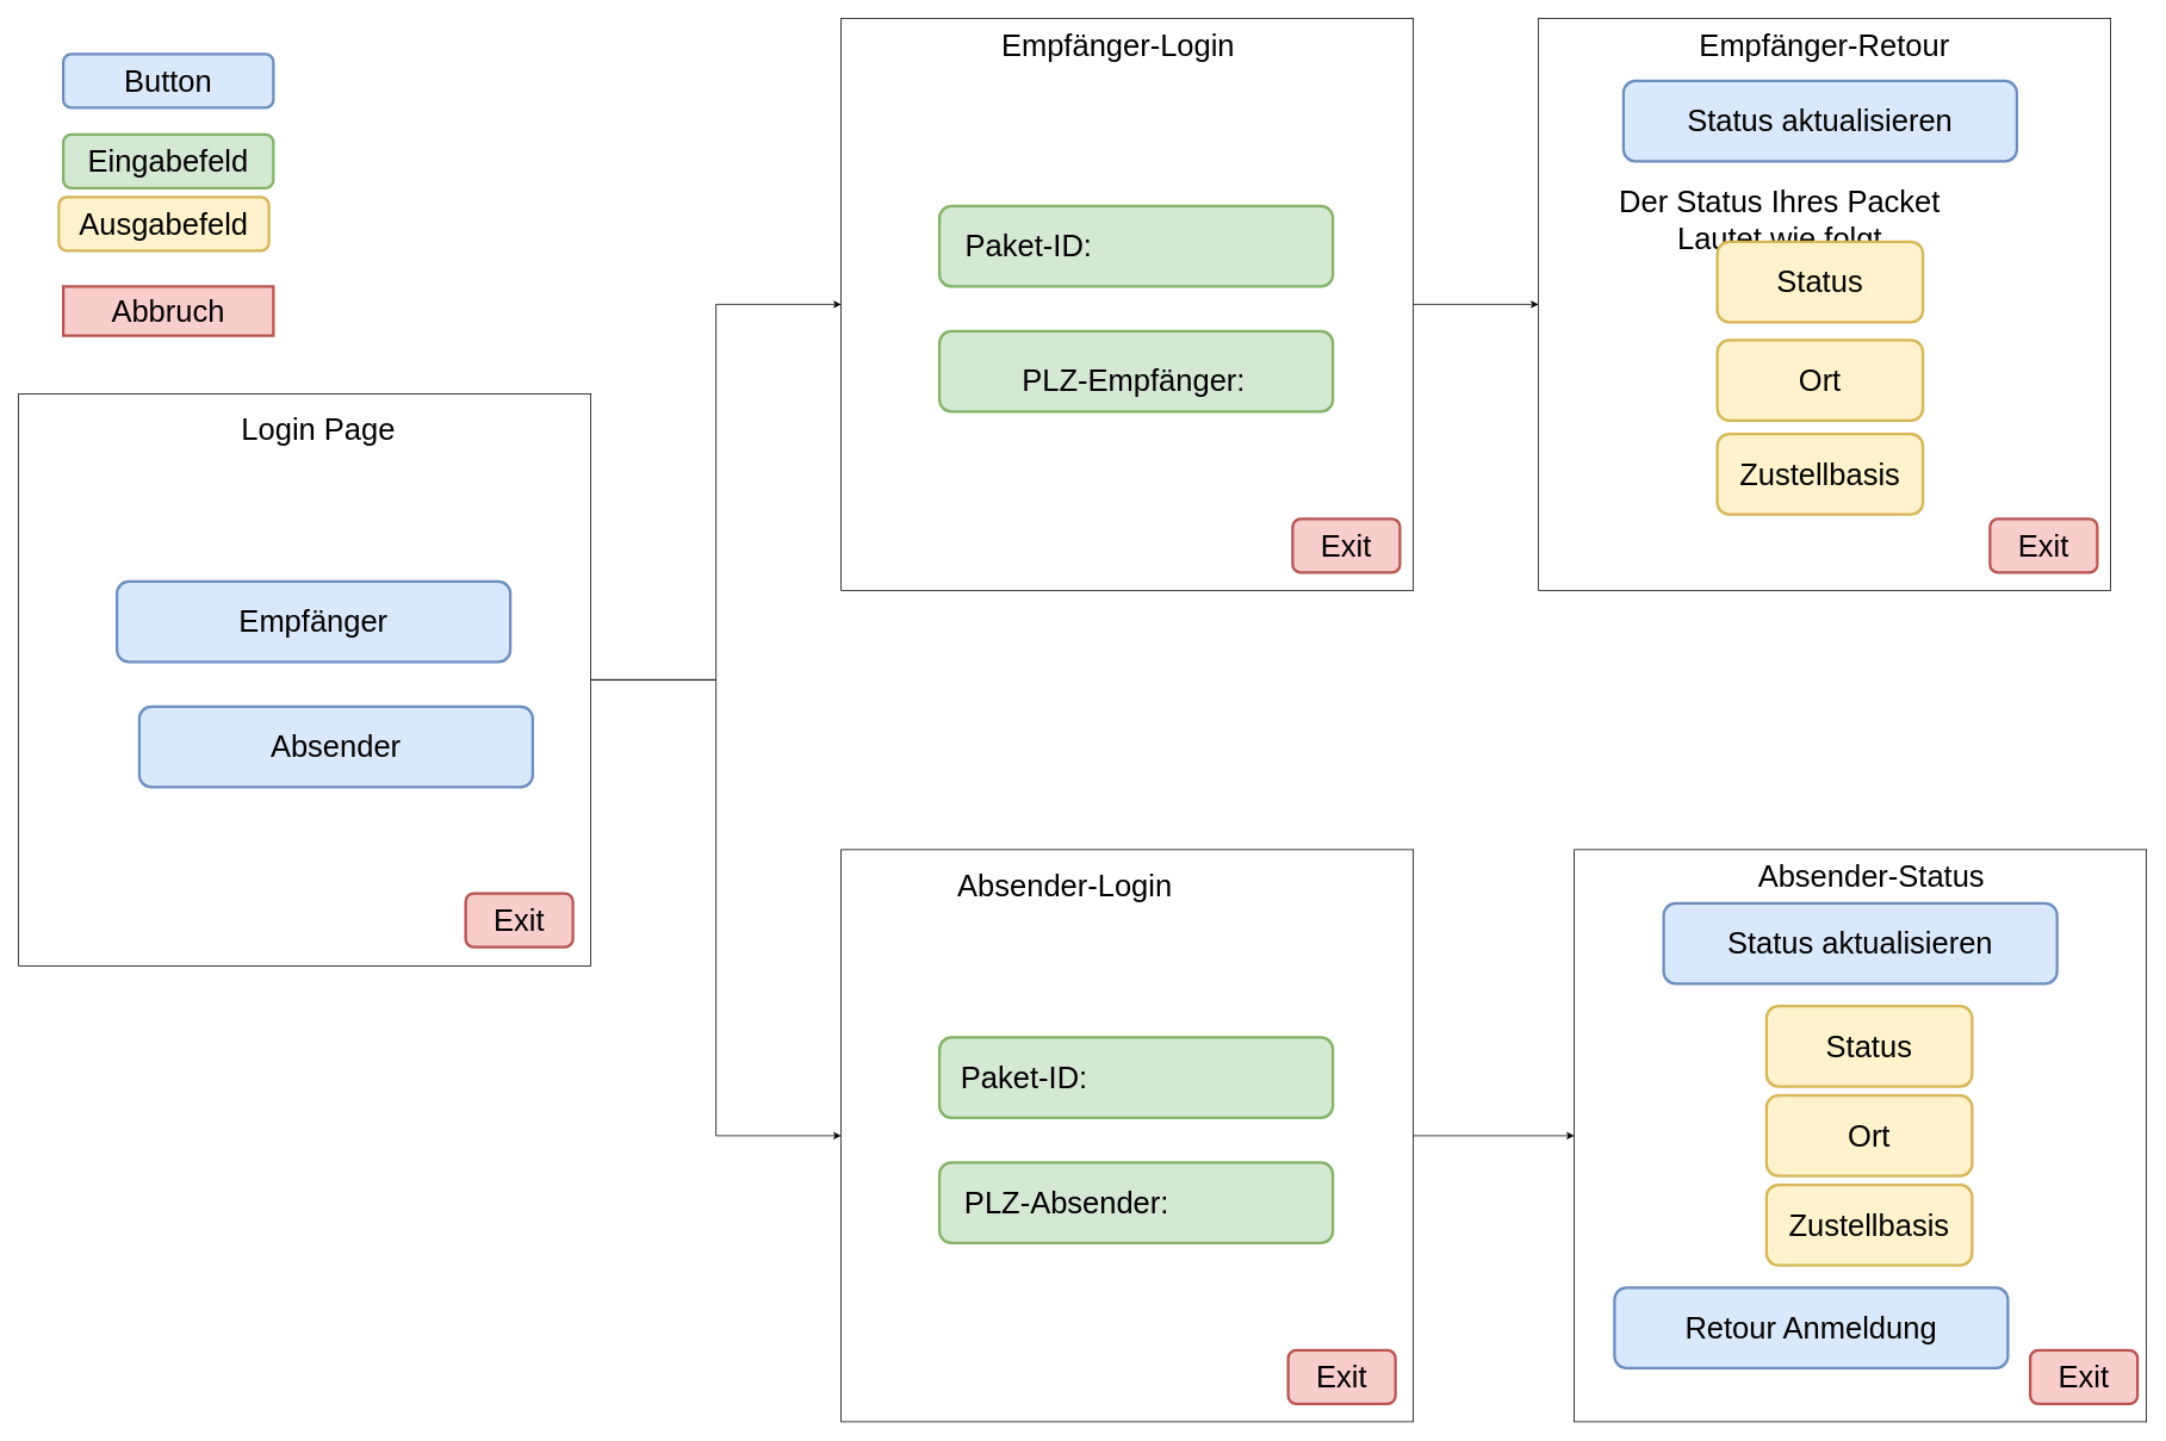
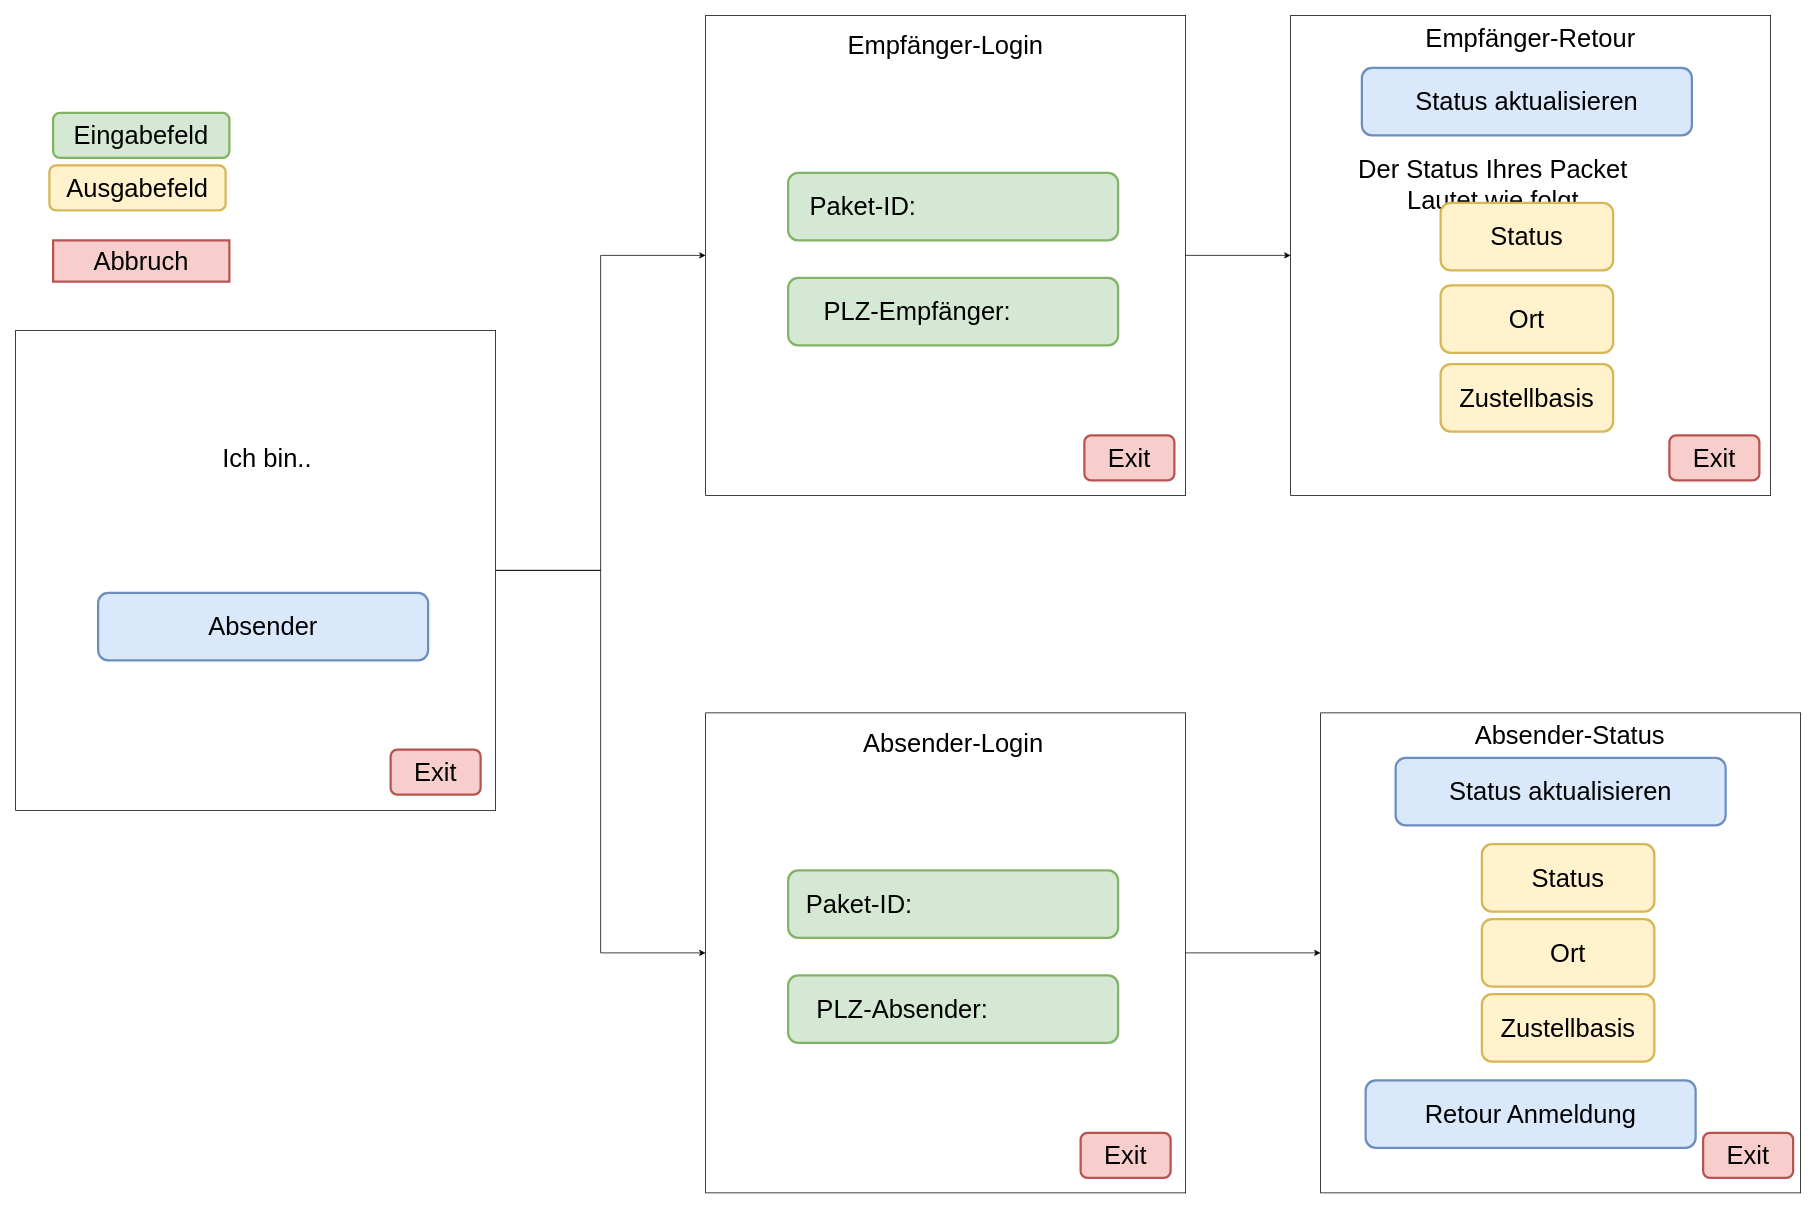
- <mxCell id="15" value="Empfänger-Login" style="text;html=1;strokeColor=none;fillColor=none;align=center;verticalAlign=middle;whiteSpace=wrap;rounded=0;strokeWidth=3;fontSize=34;" vertex="1" parent="13"><mxGeometry x="155" y="20" width="310" height="20" as="geometry" /></mxCell>
+ <mxCell id="15" value="Empfänger-Login" style="text;html=1;strokeColor=none;fillColor=none;align=center;verticalAlign=middle;whiteSpace=wrap;rounded=0;strokeWidth=3;fontSize=34;" vertex="1" parent="13"><mxGeometry x="165" y="30" width="310" height="20" as="geometry" /></mxCell>
- <mxCell id="2" value="Button" style="rounded=1;whiteSpace=wrap;html=1;fontSize=34;strokeWidth=3;fillColor=#dae8fc;strokeColor=#6c8ebf;align=center;" vertex="1" parent="1"><mxGeometry x="70" y="60" width="235" height="60" as="geometry" /></mxCell>
- <mxCell id="19" value="PLZ-Empfänger:" style="text;html=1;strokeColor=none;fillColor=none;align=center;verticalAlign=middle;whiteSpace=wrap;rounded=0;strokeWidth=3;fontSize=34;" vertex="1" parent="13"><mxGeometry x="170" y="395" width="315" height="20" as="geometry" /></mxCell>
+ <mxCell id="19" value="PLZ-Empfänger:" style="text;html=1;strokeColor=none;fillColor=none;align=center;verticalAlign=middle;whiteSpace=wrap;rounded=0;strokeWidth=3;fontSize=34;" vertex="1" parent="13"><mxGeometry x="125" y="385" width="315" height="20" as="geometry" /></mxCell>
- <mxCell id="8" value="Login Page" style="text;html=1;strokeColor=none;fillColor=none;align=center;verticalAlign=middle;whiteSpace=wrap;rounded=0;strokeWidth=3;fontSize=34;" vertex="1" parent="6"><mxGeometry x="202.5" y="30" width="265" height="20" as="geometry" /></mxCell>
+ <mxCell id="11" value="Ich bin.." style="text;html=1;strokeColor=none;fillColor=none;align=center;verticalAlign=middle;whiteSpace=wrap;rounded=0;fontSize=34;" vertex="1" parent="6"><mxGeometry x="252.5" y="160" width="165" height="20" as="geometry" /></mxCell>
- <mxCell id="9" value="Empfänger" style="rounded=1;whiteSpace=wrap;html=1;fontSize=34;strokeWidth=3;fillColor=#dae8fc;strokeColor=#6c8ebf;align=center;" vertex="1" parent="6"><mxGeometry x="110" y="210" width="440" height="90" as="geometry" /></mxCell>
- <mxCell id="10" value="Absender" style="rounded=1;whiteSpace=wrap;html=1;fontSize=34;strokeWidth=3;fillColor=#dae8fc;strokeColor=#6c8ebf;align=center;" vertex="1" parent="6"><mxGeometry x="135" y="350" width="440" height="90" as="geometry" /></mxCell>
+ <mxCell id="10" value="Absender" style="rounded=1;whiteSpace=wrap;html=1;fontSize=34;strokeWidth=3;fillColor=#dae8fc;strokeColor=#6c8ebf;align=center;" vertex="1" parent="6"><mxGeometry x="110" y="350" width="440" height="90" as="geometry" /></mxCell>
- <mxCell id="41" value="Absender-Login" style="text;html=1;strokeColor=none;fillColor=none;align=center;verticalAlign=middle;whiteSpace=wrap;rounded=0;strokeWidth=3;fontSize=34;" vertex="1" parent="39"><mxGeometry x="102.5" y="30" width="295" height="20" as="geometry" /></mxCell>
+ <mxCell id="41" value="Absender-Login" style="text;html=1;strokeColor=none;fillColor=none;align=center;verticalAlign=middle;whiteSpace=wrap;rounded=0;strokeWidth=3;fontSize=34;" vertex="1" parent="39"><mxGeometry x="182.5" y="30" width="295" height="20" as="geometry" /></mxCell>
- <mxCell id="45" value="PLZ-Absender:" style="text;html=1;strokeColor=none;fillColor=none;align=center;verticalAlign=middle;whiteSpace=wrap;rounded=0;strokeWidth=3;fontSize=34;" vertex="1" parent="39"><mxGeometry x="120" y="385" width="265" height="20" as="geometry" /></mxCell>
+ <mxCell id="45" value="PLZ-Absender:" style="text;html=1;strokeColor=none;fillColor=none;align=center;verticalAlign=middle;whiteSpace=wrap;rounded=0;strokeWidth=3;fontSize=34;" vertex="1" parent="39"><mxGeometry x="130" y="385" width="265" height="20" as="geometry" /></mxCell>
- <mxCell id="33" value="Retour Anmeldung" style="rounded=1;whiteSpace=wrap;html=1;fontSize=34;strokeWidth=3;fillColor=#dae8fc;strokeColor=#6c8ebf;align=center;" vertex="1" parent="30"><mxGeometry x="45" y="490" width="440" height="90" as="geometry" /></mxCell>
+ <mxCell id="33" value="Retour Anmeldung" style="rounded=1;whiteSpace=wrap;html=1;fontSize=34;strokeWidth=3;fillColor=#dae8fc;strokeColor=#6c8ebf;align=center;" vertex="1" parent="30"><mxGeometry x="60" y="490" width="440" height="90" as="geometry" /></mxCell>
